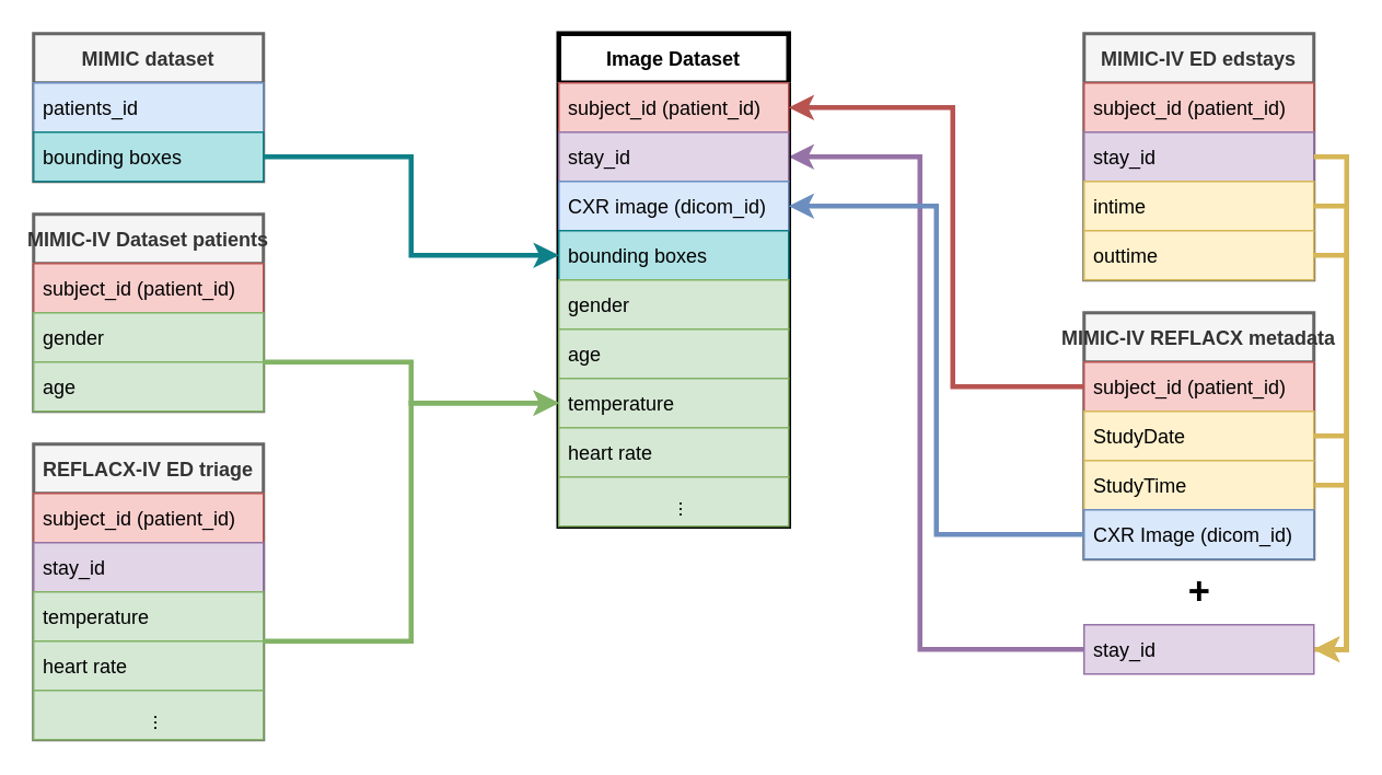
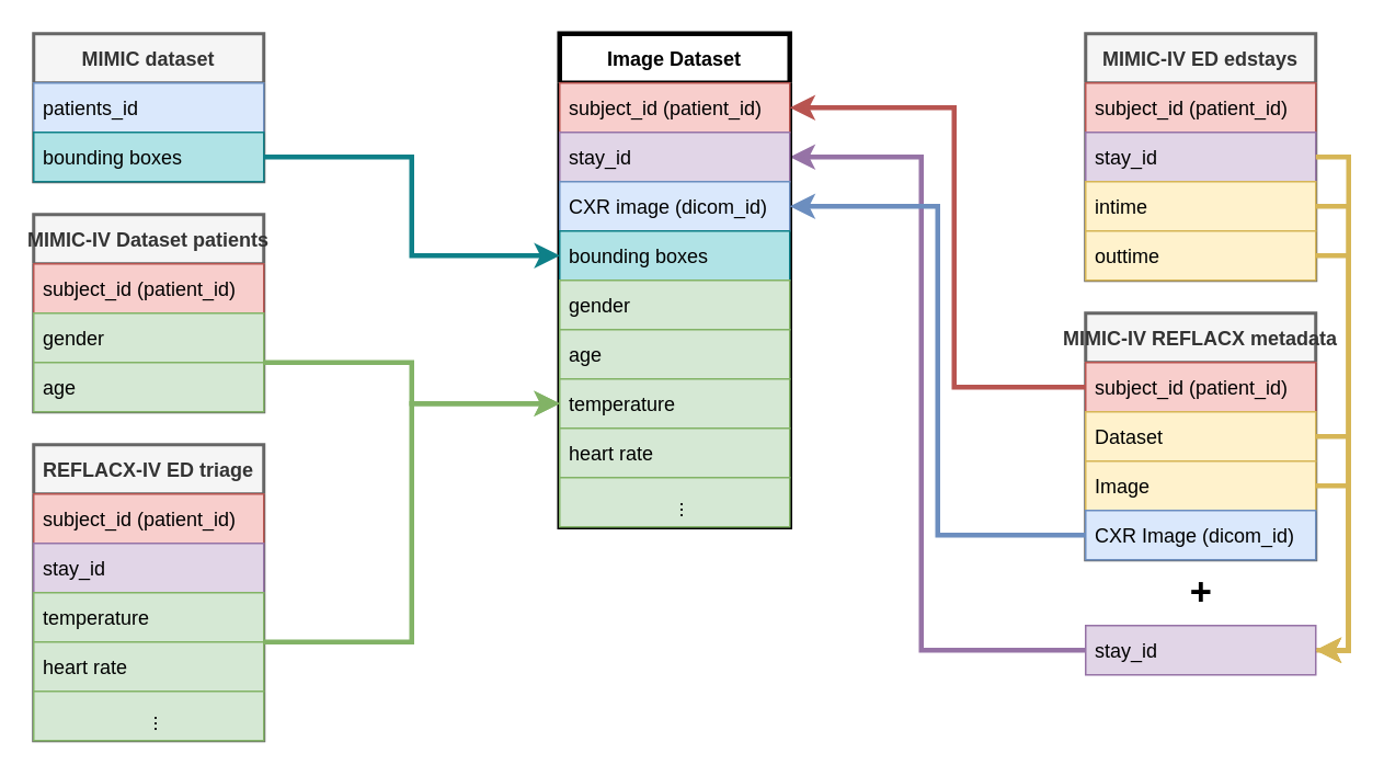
- <mxCell id="19" value="StudyDate" style="text;strokeColor=#d6b656;fillColor=#fff2cc;align=left;verticalAlign=middle;spacingLeft=4;spacingRight=4;overflow=hidden;points=[[0,0.5],[1,0.5]];portConstraint=eastwest;rotatable=0;" vertex="1" parent="17"><mxGeometry y="60" width="140" height="30" as="geometry" /></mxCell>
+ <mxCell id="19" value="Dataset" style="text;strokeColor=#d6b656;fillColor=#fff2cc;align=left;verticalAlign=middle;spacingLeft=4;spacingRight=4;overflow=hidden;points=[[0,0.5],[1,0.5]];portConstraint=eastwest;rotatable=0;" vertex="1" parent="17"><mxGeometry y="60" width="140" height="30" as="geometry" /></mxCell>
- <mxCell id="20" value="StudyTime" style="text;strokeColor=#d6b656;fillColor=#fff2cc;align=left;verticalAlign=middle;spacingLeft=4;spacingRight=4;overflow=hidden;points=[[0,0.5],[1,0.5]];portConstraint=eastwest;rotatable=0;" vertex="1" parent="17"><mxGeometry y="90" width="140" height="30" as="geometry" /></mxCell>
+ <mxCell id="20" value="Image" style="text;strokeColor=#d6b656;fillColor=#fff2cc;align=left;verticalAlign=middle;spacingLeft=4;spacingRight=4;overflow=hidden;points=[[0,0.5],[1,0.5]];portConstraint=eastwest;rotatable=0;" vertex="1" parent="17"><mxGeometry y="90" width="140" height="30" as="geometry" /></mxCell>
